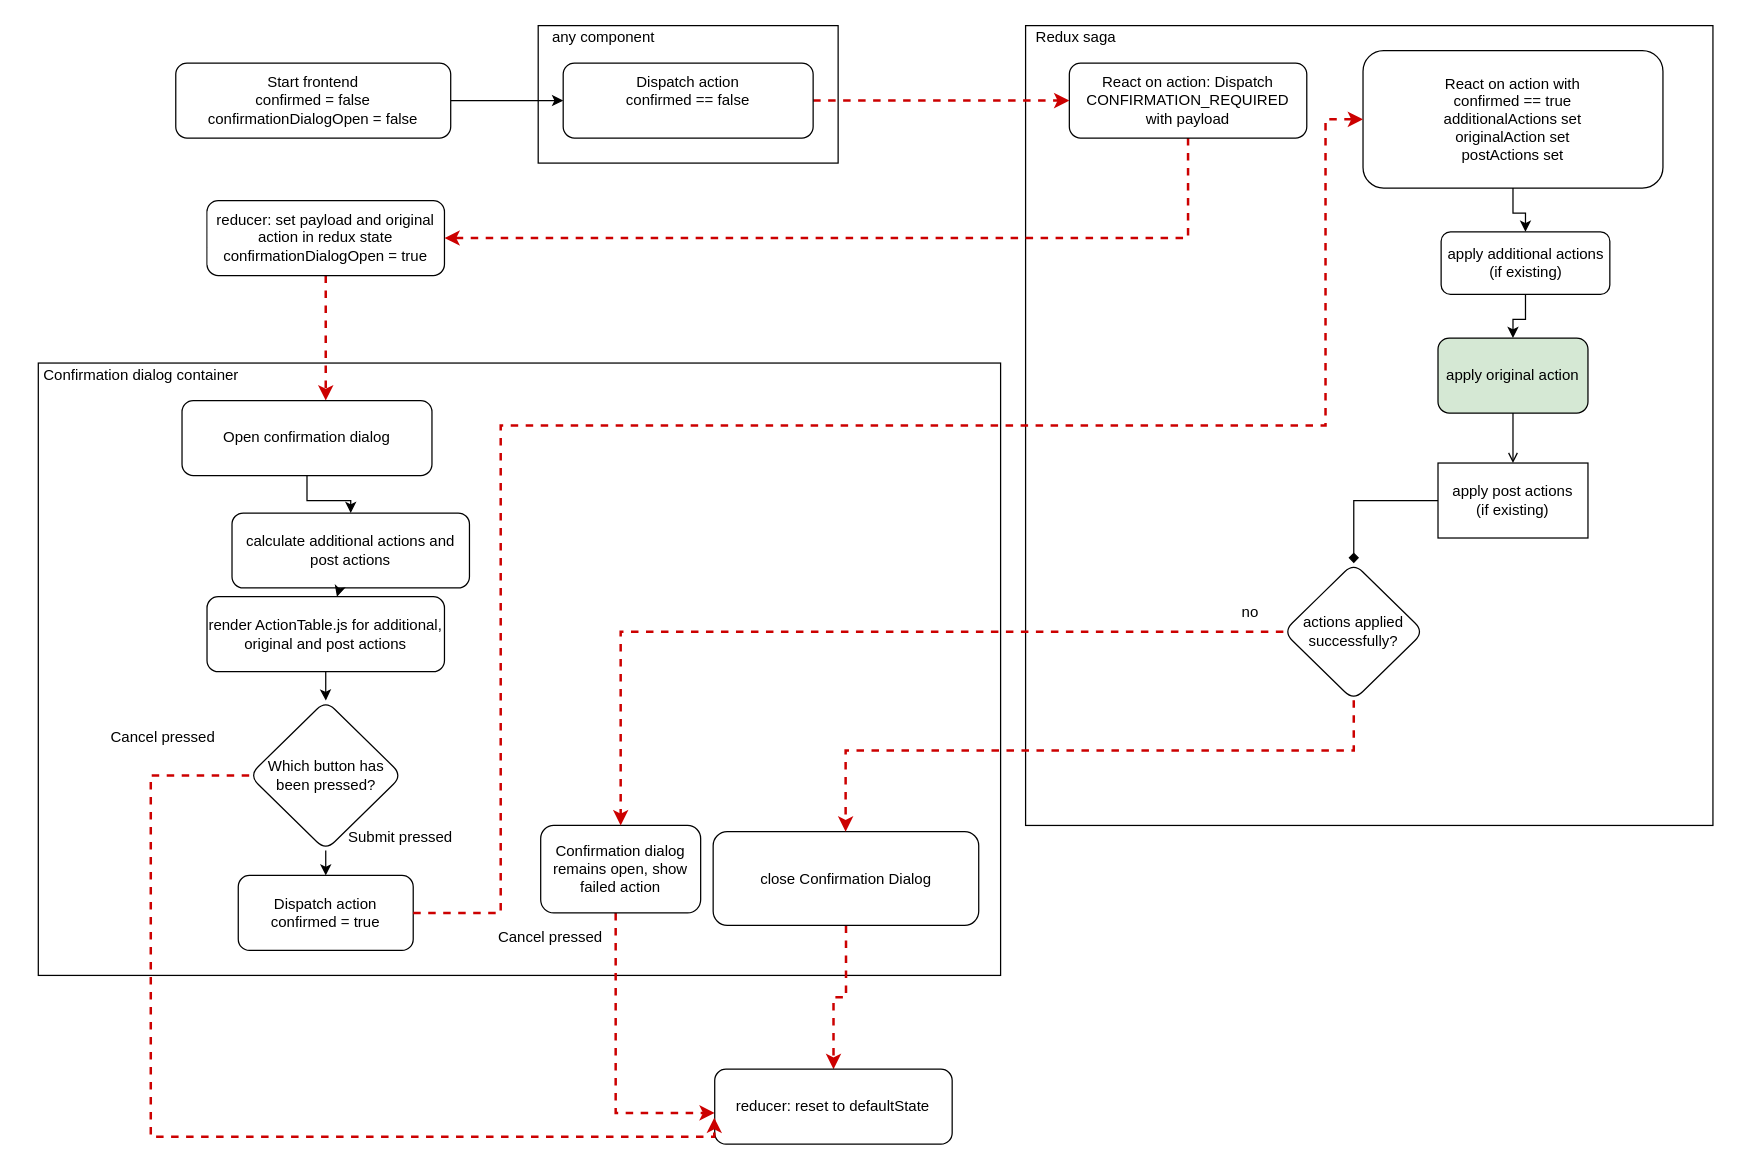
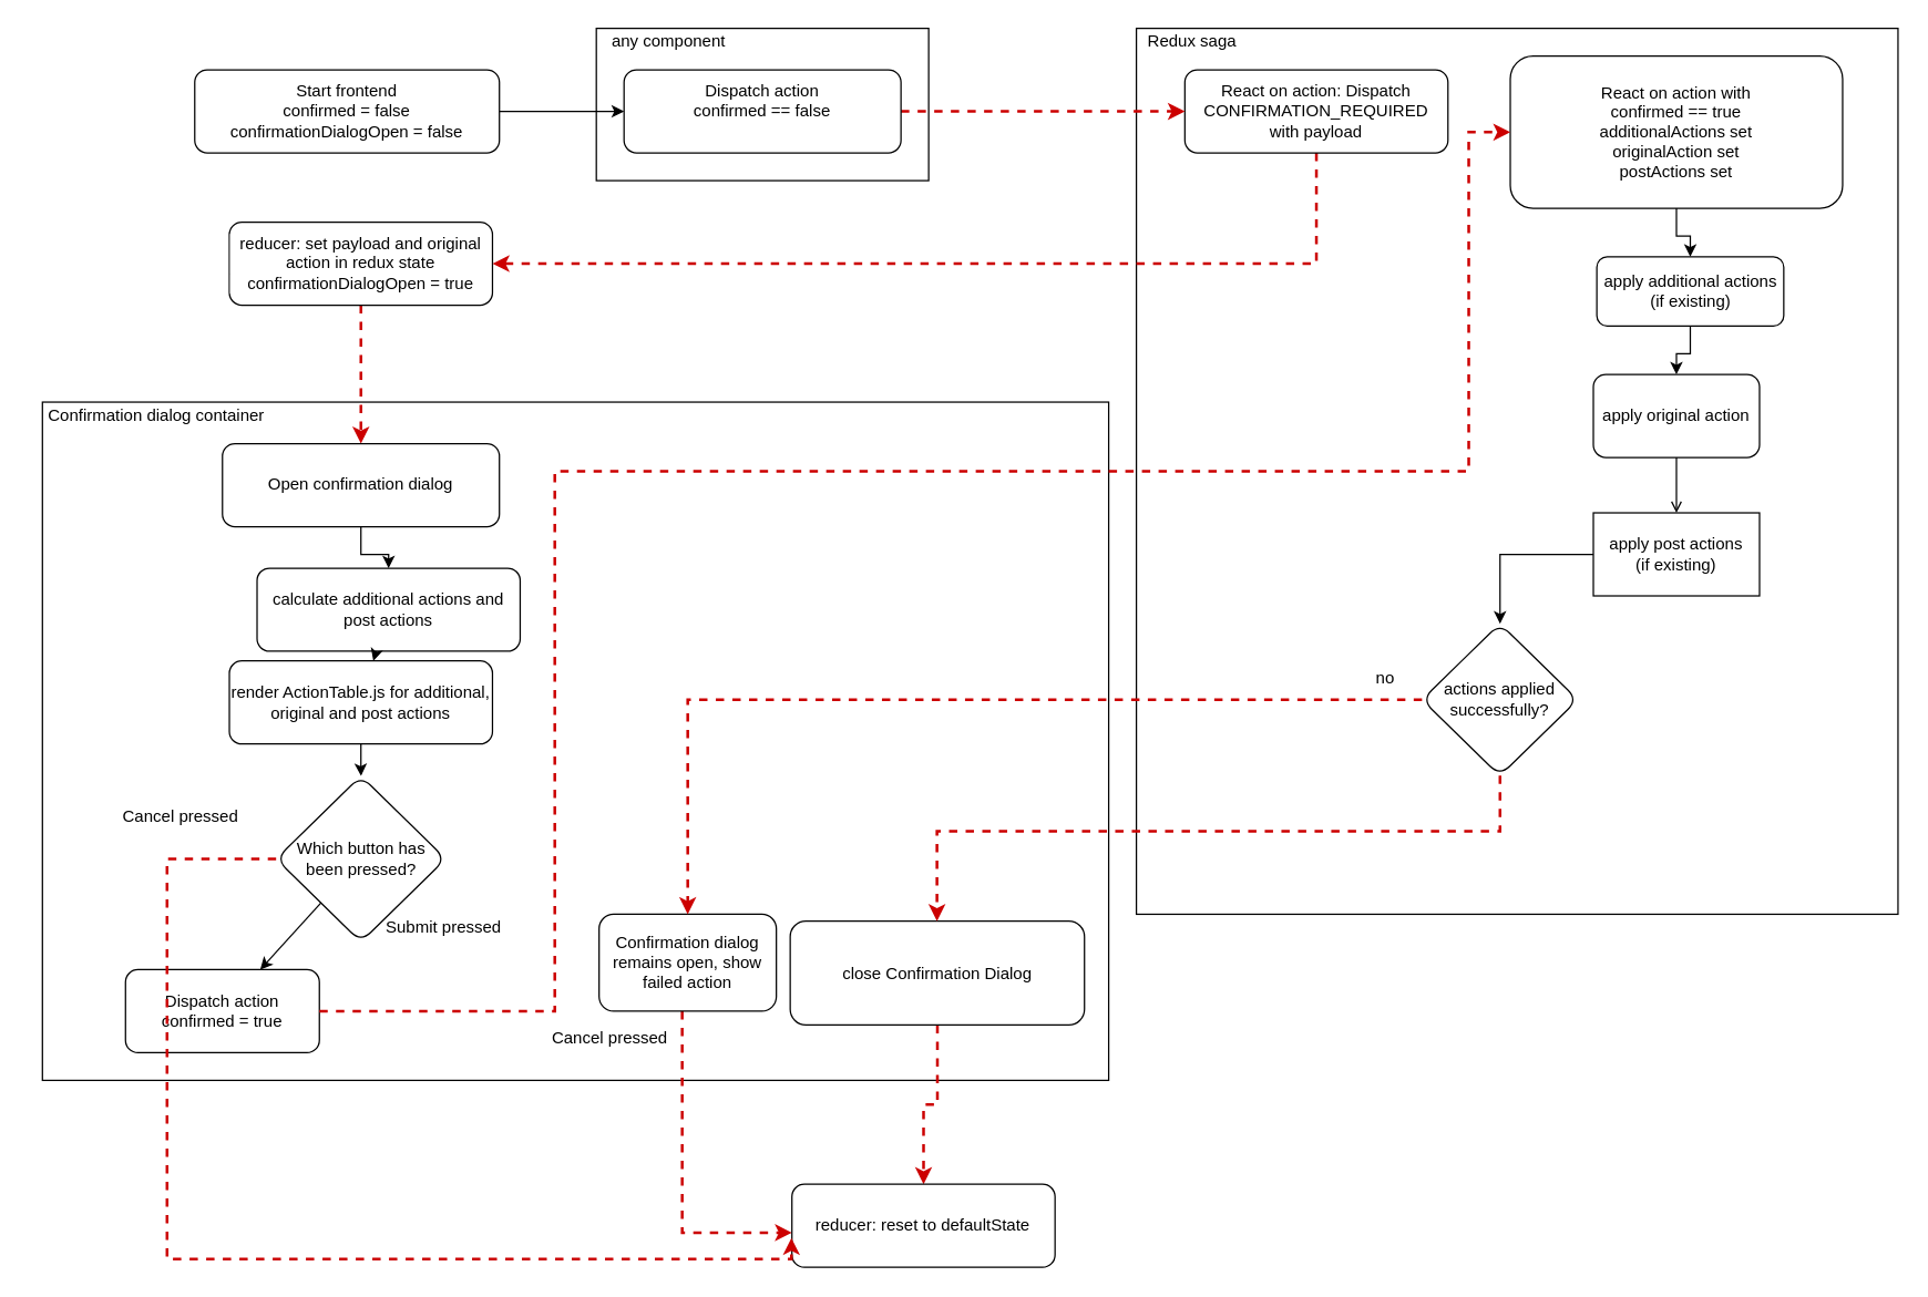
- <mxCell id="23" value="apply original action" style="whiteSpace=wrap;html=1;rounded=1;fillColor=#d5e8d4;" parent="1" vertex="1"><mxGeometry x="1150" y="270" width="120" height="60" as="geometry" /></mxCell>
+ <mxCell id="23" value="apply original action" style="whiteSpace=wrap;html=1;rounded=1;" parent="1" vertex="1"><mxGeometry x="1150" y="270" width="120" height="60" as="geometry" /></mxCell>
- <mxCell id="42" value="Open confirmation dialog" style="rounded=1;whiteSpace=wrap;html=1;fontSize=12;glass=0;strokeWidth=1;shadow=0;" parent="1" vertex="1"><mxGeometry x="145" y="320" width="200" height="60" as="geometry" /></mxCell>
+ <mxCell id="42" value="Open confirmation dialog" style="rounded=1;whiteSpace=wrap;html=1;fontSize=12;glass=0;strokeWidth=1;shadow=0;" parent="1" vertex="1"><mxGeometry x="160" y="320" width="200" height="60" as="geometry" /></mxCell>
- <mxCell id="24" value="" style="edgeStyle=orthogonalEdgeStyle;rounded=0;orthogonalLoop=1;jettySize=auto;html=1;endArrow=diamond;" parent="1" source="32" target="31" edge="1"><mxGeometry relative="1" as="geometry" /></mxCell>
+ <mxCell id="24" value="" style="edgeStyle=orthogonalEdgeStyle;rounded=0;orthogonalLoop=1;jettySize=auto;html=1;" parent="1" source="32" target="31" edge="1"><mxGeometry relative="1" as="geometry" /></mxCell>
- <mxCell id="11" value="Dispatch action&lt;br&gt;confirmed = true" style="whiteSpace=wrap;html=1;rounded=1;" parent="1" vertex="1"><mxGeometry x="190" y="700" width="140" height="60" as="geometry" /></mxCell>
+ <mxCell id="11" value="Dispatch action&lt;br&gt;confirmed = true" style="whiteSpace=wrap;html=1;rounded=1;" parent="1" vertex="1"><mxGeometry x="90" y="700" width="140" height="60" as="geometry" /></mxCell>
